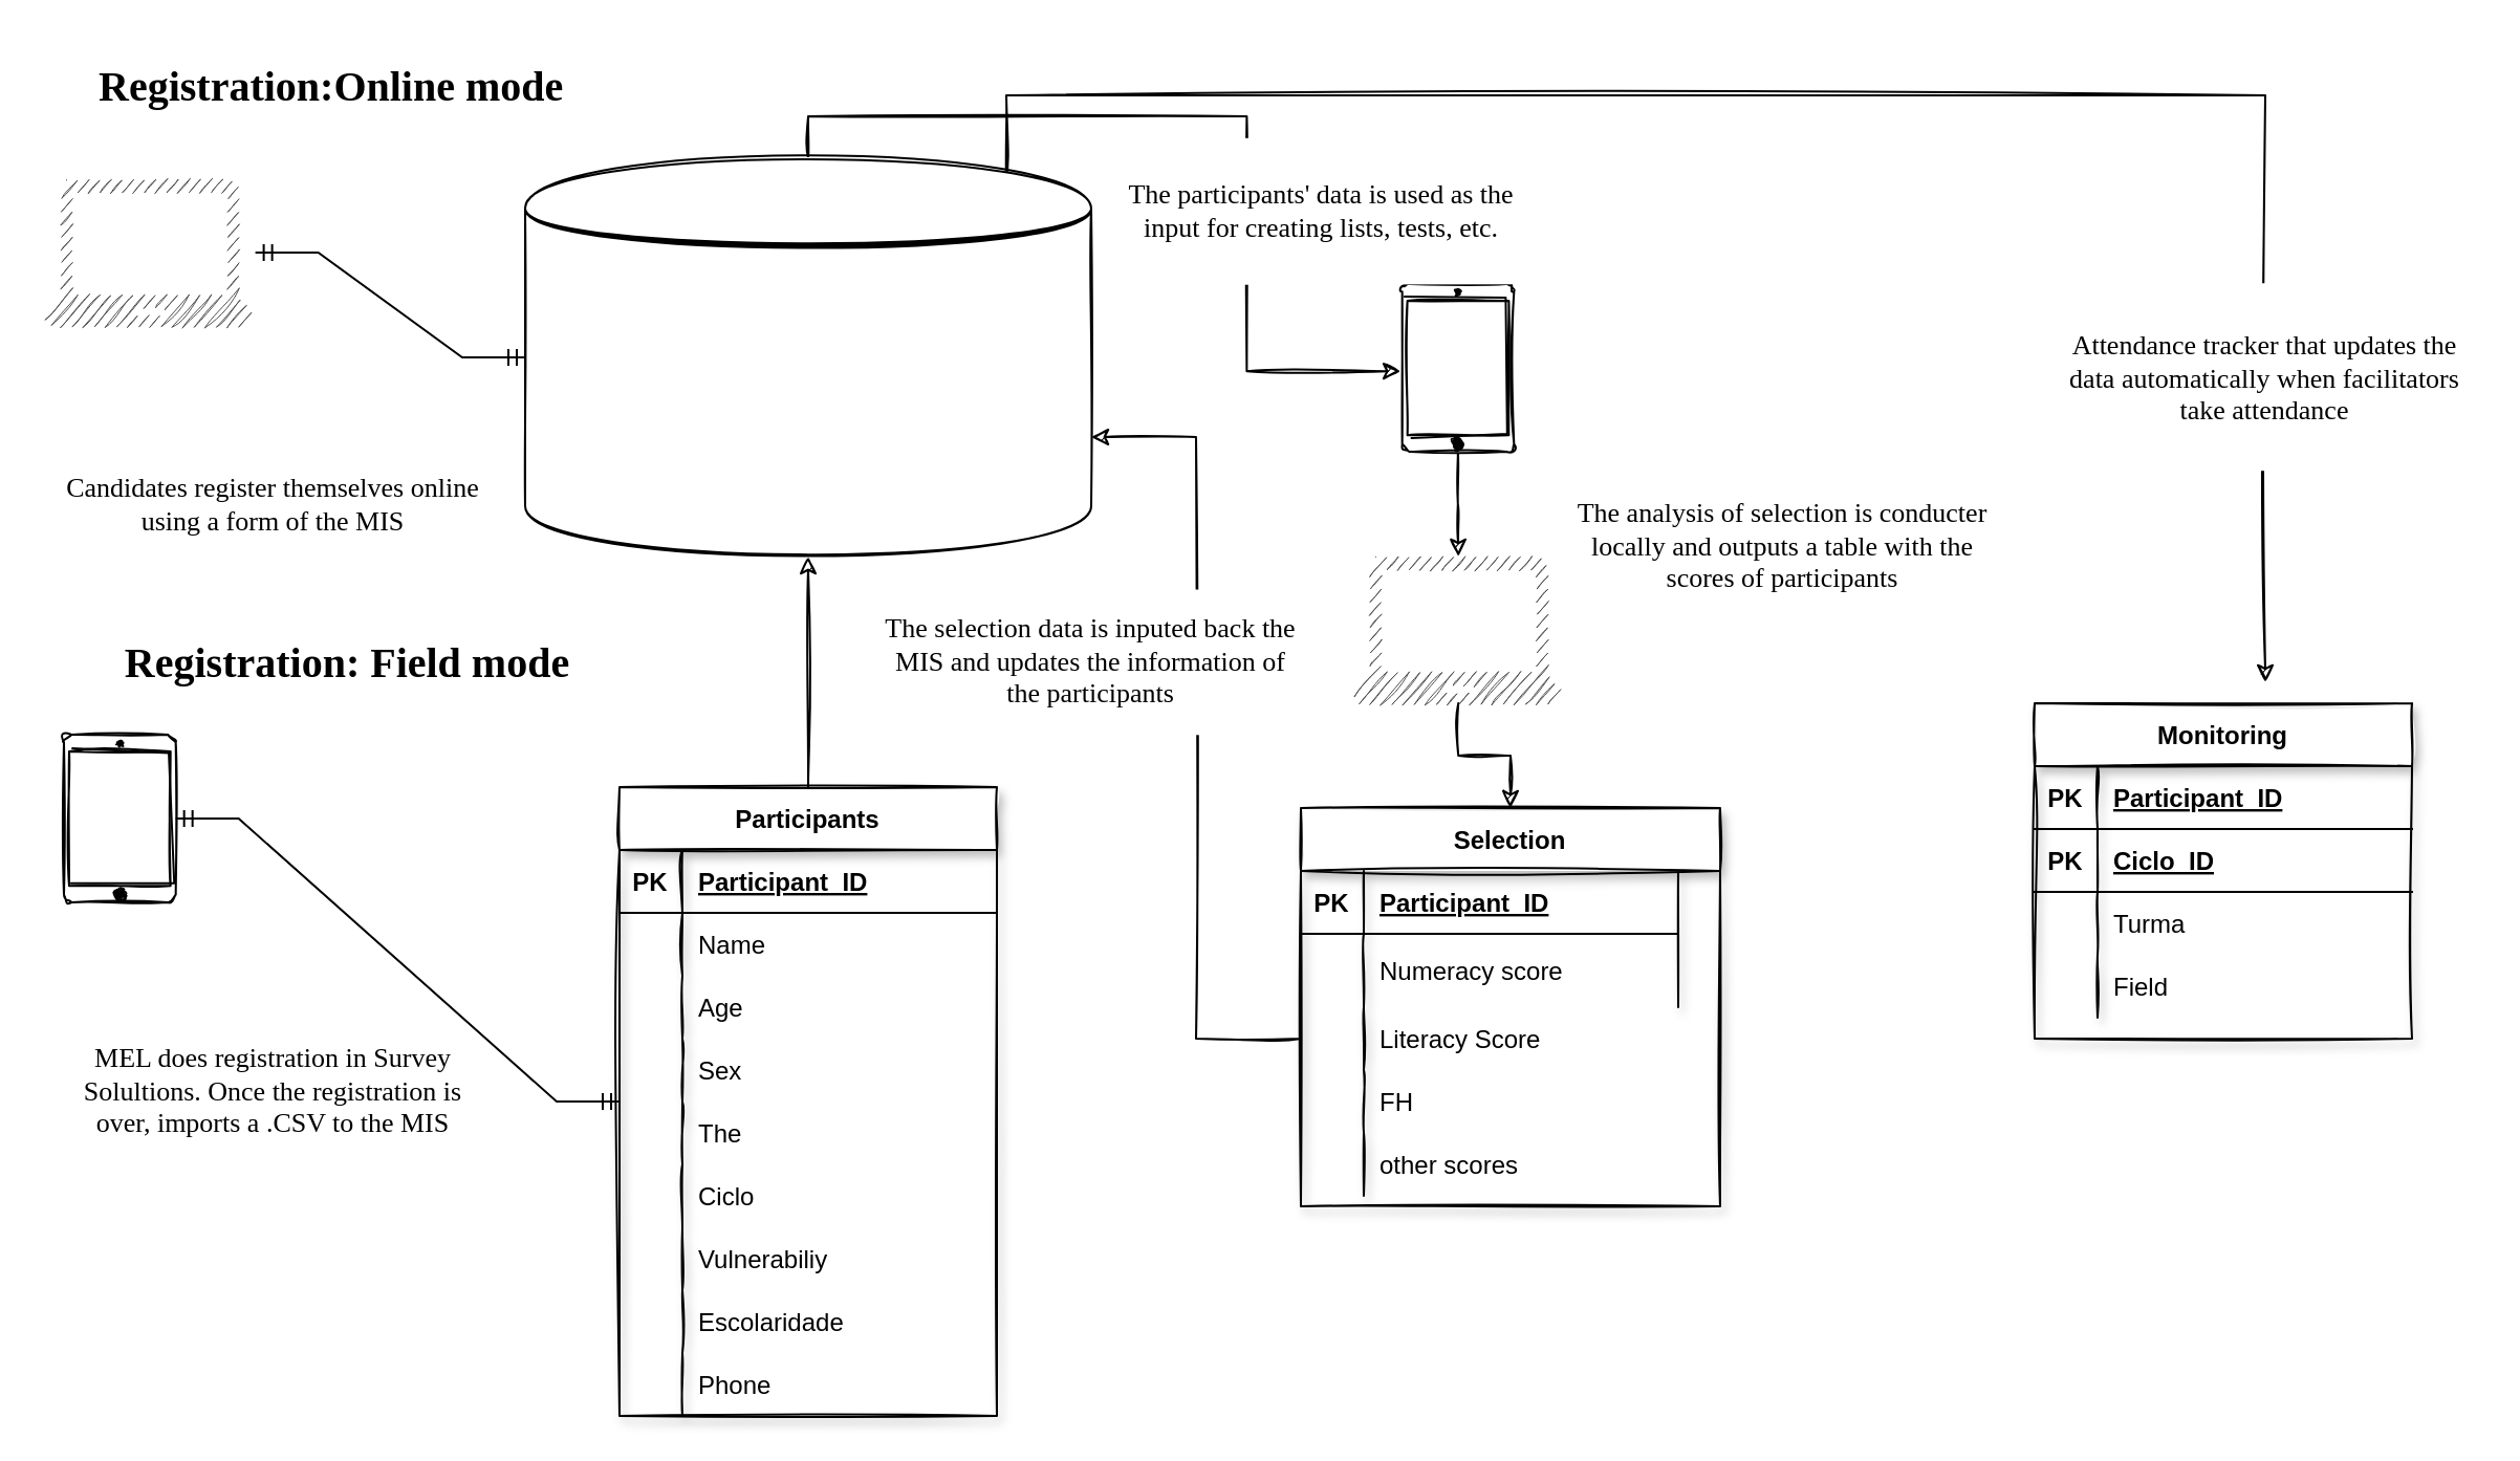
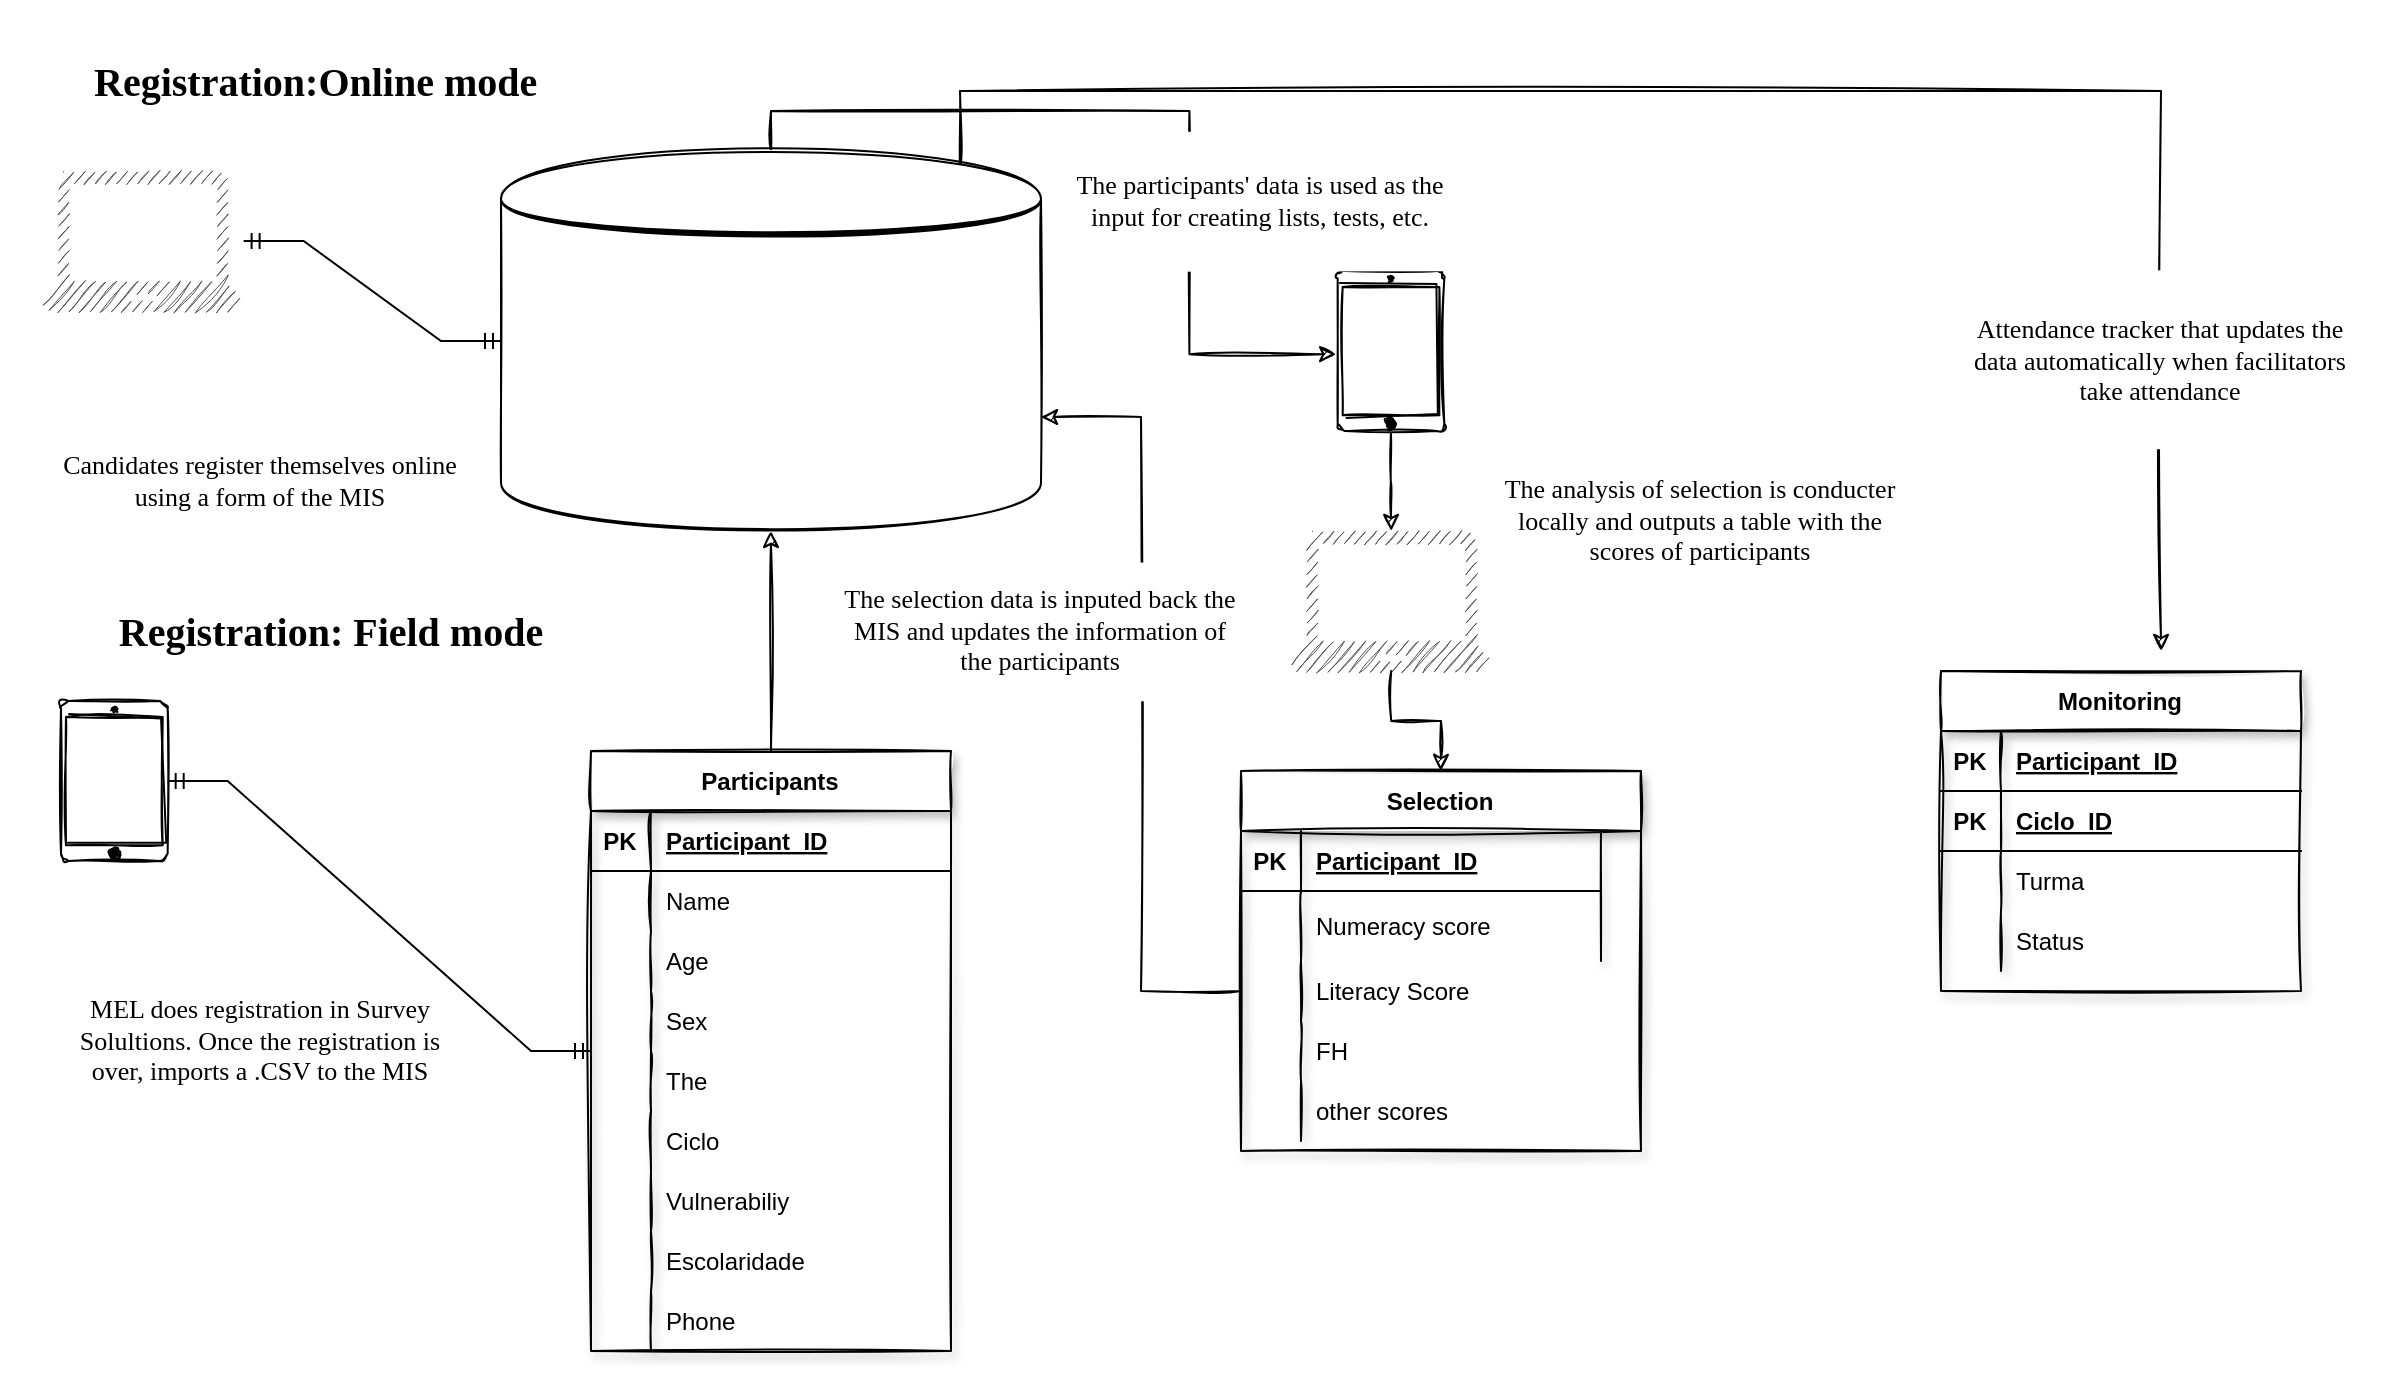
- <mxCell id="67" value="Field" style="shape=partialRectangle;connectable=0;fillColor=none;top=0;left=0;bottom=0;right=0;align=left;spacingLeft=6;overflow=hidden;" vertex="1" parent="65"><mxGeometry x="30" width="150" height="30" as="geometry"><mxRectangle width="150" height="30" as="alternateBounds" /></mxGeometry></mxCell>
+ <mxCell id="67" value="Status" style="shape=partialRectangle;connectable=0;fillColor=none;top=0;left=0;bottom=0;right=0;align=left;spacingLeft=6;overflow=hidden;" vertex="1" parent="65"><mxGeometry x="30" width="150" height="30" as="geometry"><mxRectangle width="150" height="30" as="alternateBounds" /></mxGeometry></mxCell>
